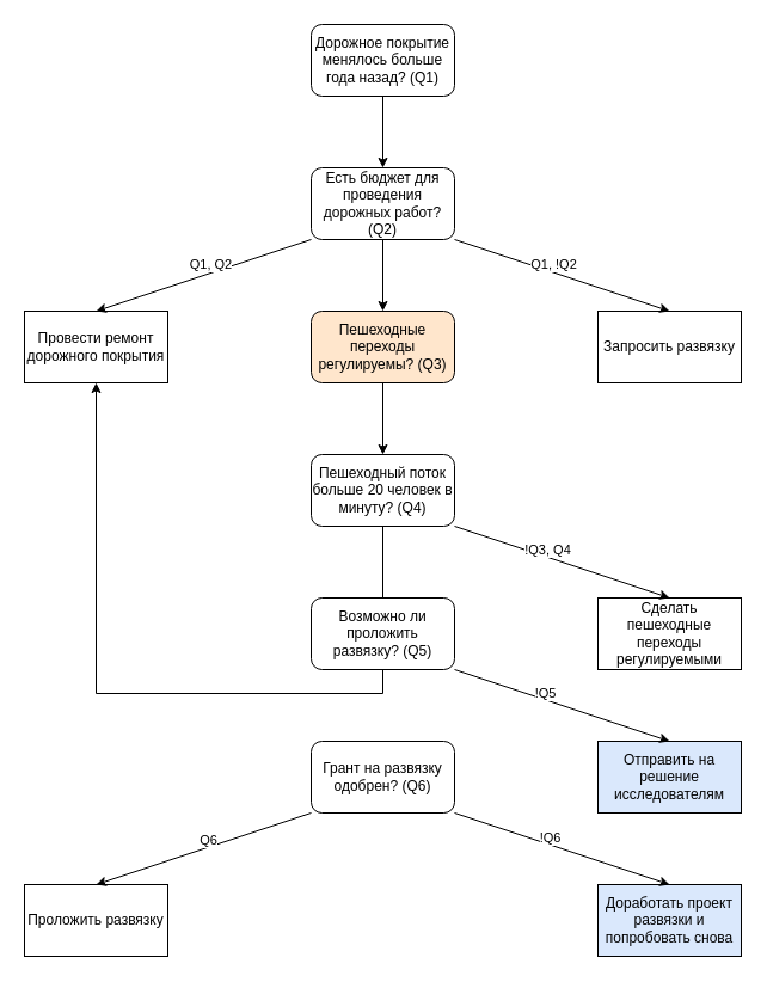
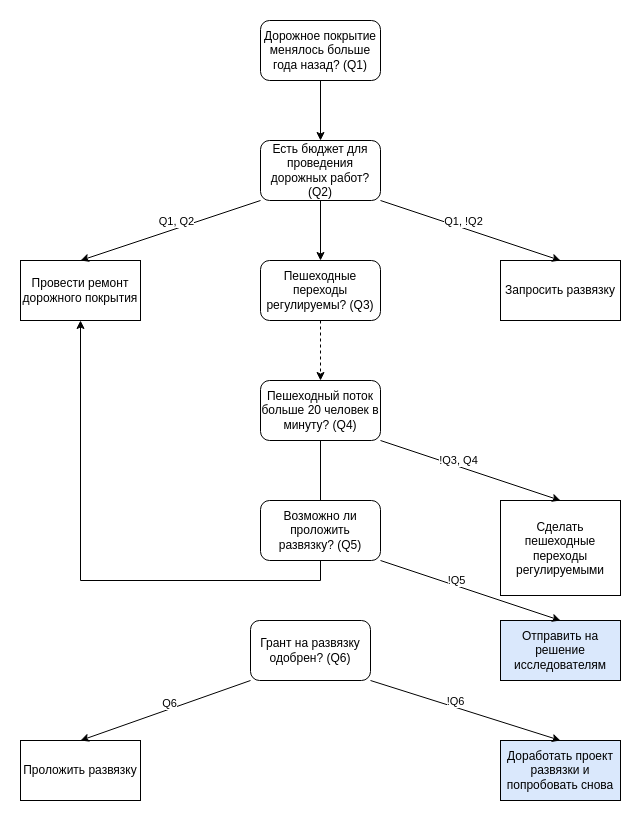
- <mxCell id="9" value="Пешеходные переходы регулируемы? (Q3)" style="rounded=1;whiteSpace=wrap;html=1;fillColor=#ffe6cc;" vertex="1" parent="1"><mxGeometry x="260" y="260" width="120" height="60" as="geometry" /></mxCell>
+ <mxCell id="9" value="Пешеходные переходы регулируемы? (Q3)" style="rounded=1;whiteSpace=wrap;html=1;" vertex="1" parent="1"><mxGeometry x="260" y="260" width="120" height="60" as="geometry" /></mxCell>
- <mxCell id="8" style="edgeStyle=orthogonalEdgeStyle;rounded=0;orthogonalLoop=1;jettySize=auto;html=1;exitX=0.5;exitY=1;exitDx=0;exitDy=0;entryX=0.5;entryY=0;entryDx=0;entryDy=0;" edge="1" parent="1" source="9" target="11"><mxGeometry relative="1" as="geometry" /></mxCell>
+ <mxCell id="8" style="edgeStyle=orthogonalEdgeStyle;rounded=0;orthogonalLoop=1;jettySize=auto;html=1;exitX=0.5;exitY=1;exitDx=0;exitDy=0;entryX=0.5;entryY=0;entryDx=0;entryDy=0;dashed=1;" edge="1" parent="1" source="9" target="11"><mxGeometry relative="1" as="geometry" /></mxCell>
- <mxCell id="18" value="Сделать пешеходные переходы регулируемыми" style="rounded=0;whiteSpace=wrap;html=1;" vertex="1" parent="1"><mxGeometry x="500" y="500" width="120" height="60" as="geometry" /></mxCell>
+ <mxCell id="18" value="Сделать пешеходные переходы регулируемыми" style="rounded=0;whiteSpace=wrap;html=1;" vertex="1" parent="1"><mxGeometry x="500" y="500" width="120" height="95" as="geometry" /></mxCell>
- <mxCell id="22" value="Грант на развязку одобрен? (Q6)" style="rounded=1;whiteSpace=wrap;html=1;" vertex="1" parent="1"><mxGeometry x="260" y="620" width="120" height="60" as="geometry" /></mxCell>
+ <mxCell id="22" value="Грант на развязку одобрен? (Q6)" style="rounded=1;whiteSpace=wrap;html=1;" vertex="1" parent="1"><mxGeometry x="250" y="620" width="120" height="60" as="geometry" /></mxCell>
